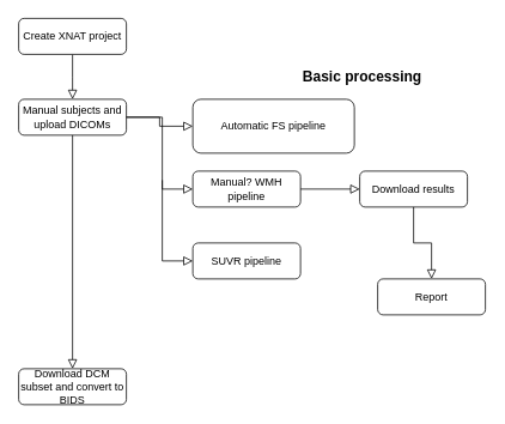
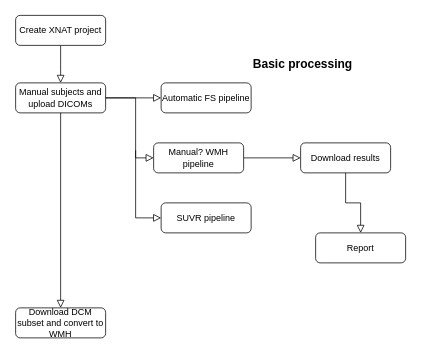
- <mxCell id="5" value="Automatic FS pipeline" style="rounded=1;whiteSpace=wrap;html=1;fontSize=12;glass=0;strokeWidth=1;shadow=0;" vertex="1" parent="1"><mxGeometry x="214" y="110" width="180" height="60" as="geometry" /></mxCell>
+ <mxCell id="5" value="Automatic FS pipeline" style="rounded=1;whiteSpace=wrap;html=1;fontSize=12;glass=0;strokeWidth=1;shadow=0;" vertex="1" parent="1"><mxGeometry x="214" y="110" width="120" height="40" as="geometry" /></mxCell>
- <mxCell id="7" value="Manual? WMH pipeline" style="rounded=1;whiteSpace=wrap;html=1;fontSize=12;glass=0;strokeWidth=1;shadow=0;" vertex="1" parent="1"><mxGeometry x="214" y="190" width="120" height="40" as="geometry" /></mxCell>
+ <mxCell id="7" value="Manual? WMH pipeline" style="rounded=1;whiteSpace=wrap;html=1;fontSize=12;glass=0;strokeWidth=1;shadow=0;" vertex="1" parent="1"><mxGeometry x="204" y="190" width="120" height="40" as="geometry" /></mxCell>
- <mxCell id="16" value="Download DCM subset and convert to BIDS" style="rounded=1;whiteSpace=wrap;html=1;fontSize=12;glass=0;strokeWidth=1;shadow=0;" vertex="1" parent="1"><mxGeometry x="20" y="410" width="120" height="40" as="geometry" /></mxCell>
+ <mxCell id="16" value="Download DCM subset and convert to WMH" style="rounded=1;whiteSpace=wrap;html=1;fontSize=12;glass=0;strokeWidth=1;shadow=0;" vertex="1" parent="1"><mxGeometry x="20" y="410" width="120" height="40" as="geometry" /></mxCell>
